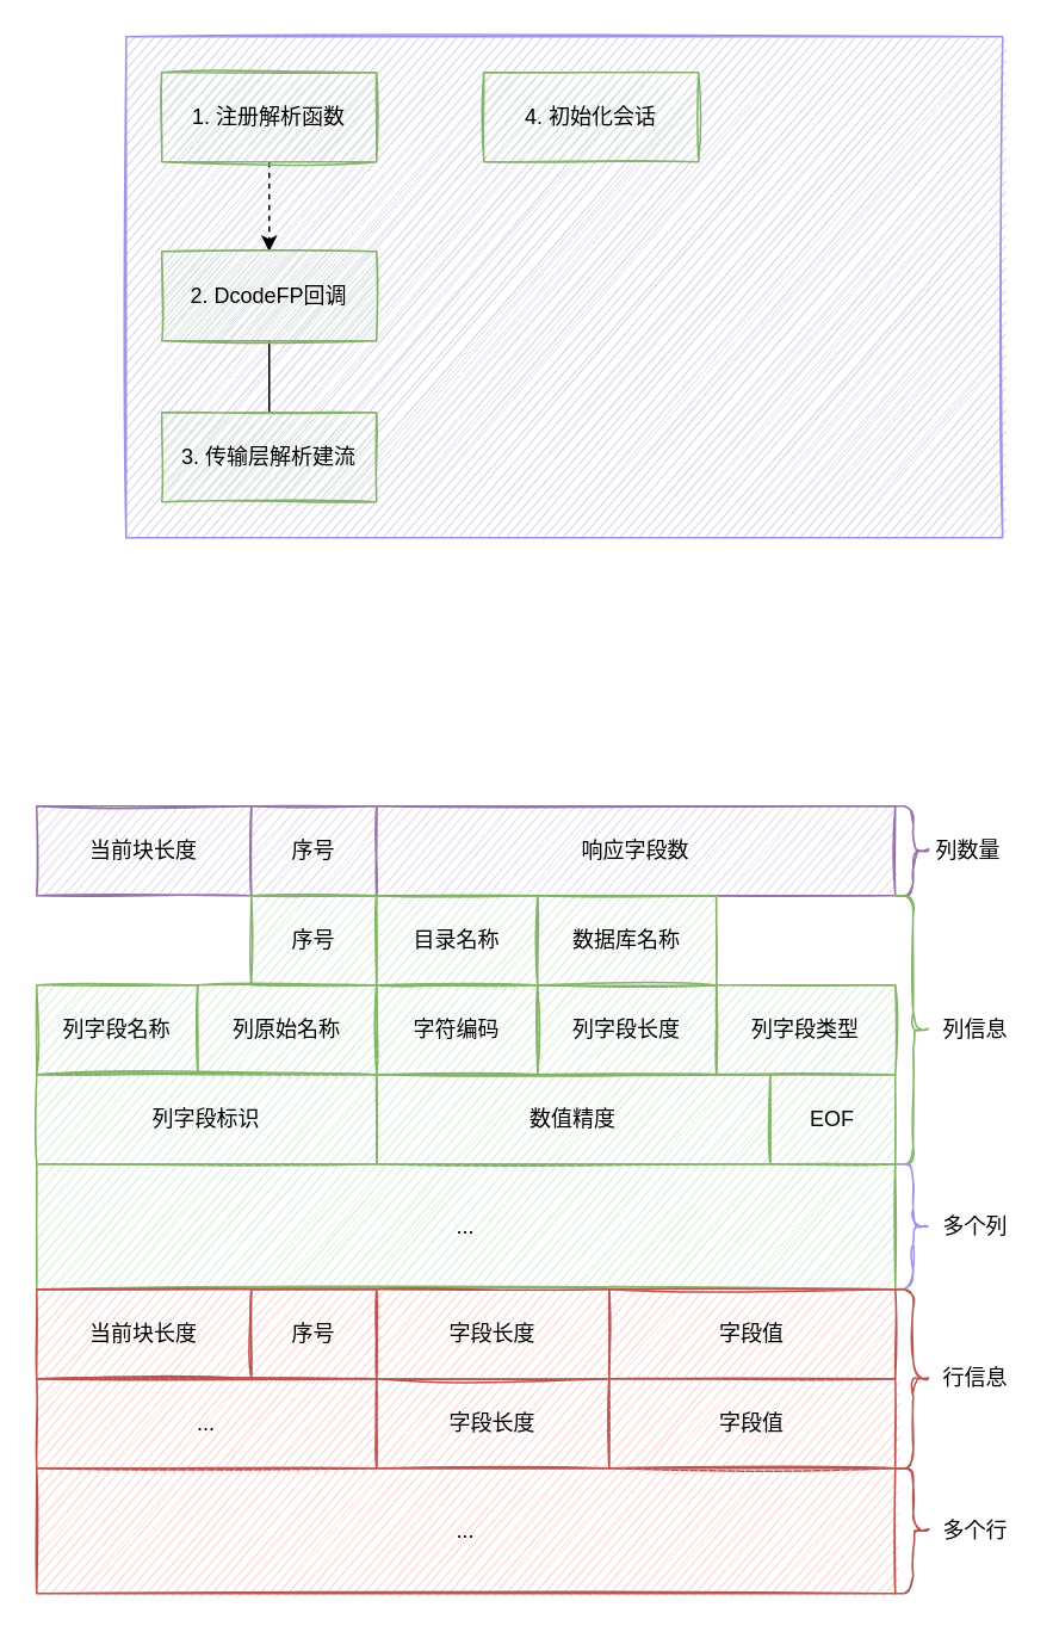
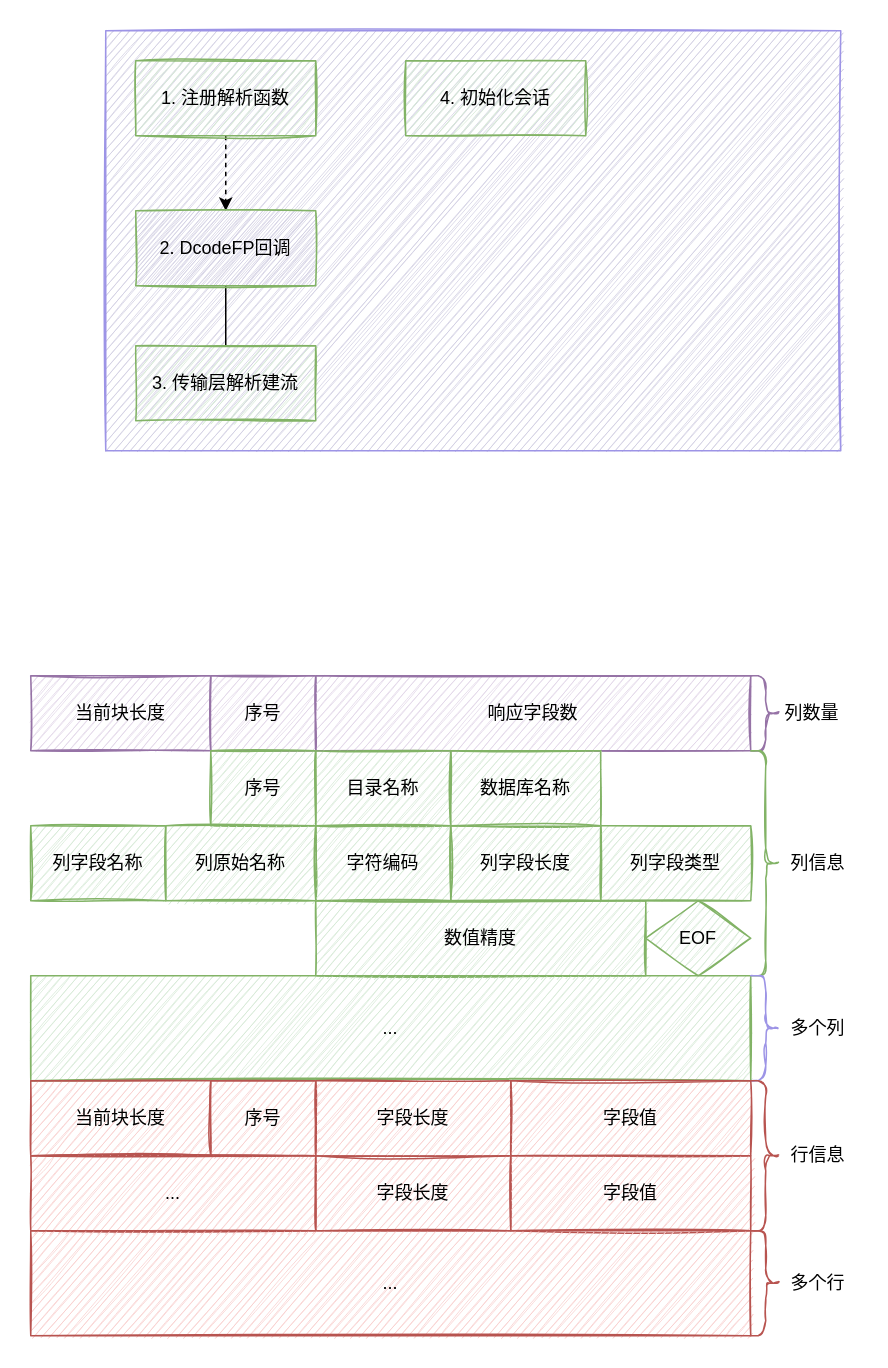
- <mxCell id="39" value="2. DcodeFP回调" style="rounded=0;whiteSpace=wrap;html=1;fillStyle=auto;fillColor=#d5e8d4;gradientDirection=north;sketch=1;strokeColor=#82b366;" vertex="1" parent="1"><mxGeometry x="90" y="140" width="120" height="50" as="geometry" /></mxCell>
+ <mxCell id="39" value="2. DcodeFP回调" style="rounded=0;whiteSpace=wrap;html=1;fillStyle=auto;fillColor=#d0cee2;gradientDirection=north;sketch=1;strokeColor=#82b366;" vertex="1" parent="1"><mxGeometry x="90" y="140" width="120" height="50" as="geometry" /></mxCell>
- <mxCell id="18" value="列字段标识" style="rounded=0;whiteSpace=wrap;html=1;fillStyle=auto;fillColor=#d5e8d4;gradientDirection=north;sketch=1;strokeColor=#82b366;" vertex="1" parent="1"><mxGeometry x="20" y="600" width="190" height="50" as="geometry" /></mxCell>
- <mxCell id="20" value="EOF" style="rounded=0;whiteSpace=wrap;html=1;fillStyle=auto;fillColor=#d5e8d4;gradientDirection=north;sketch=1;strokeColor=#82b366;" vertex="1" parent="1"><mxGeometry x="430" y="600" width="70" height="50" as="geometry" /></mxCell>
+ <mxCell id="20" value="EOF" style="rhombus;whiteSpace=wrap;html=1;fillStyle=auto;fillColor=#d5e8d4;gradientDirection=north;sketch=1;strokeColor=#82b366;" vertex="1" parent="1"><mxGeometry x="430" y="600" width="70" height="50" as="geometry" /></mxCell>
